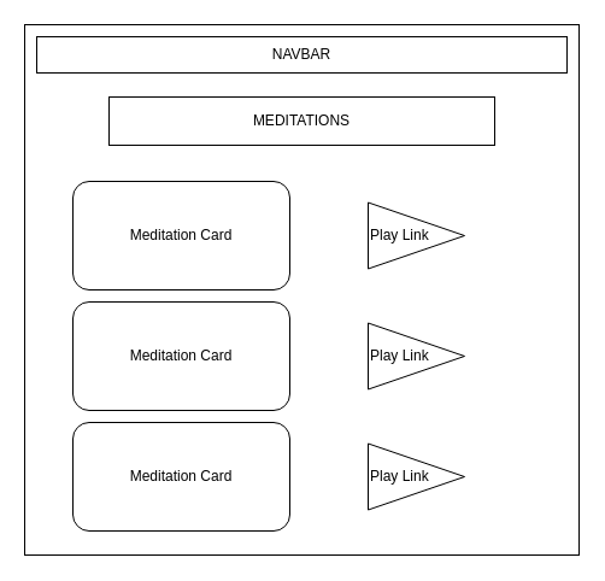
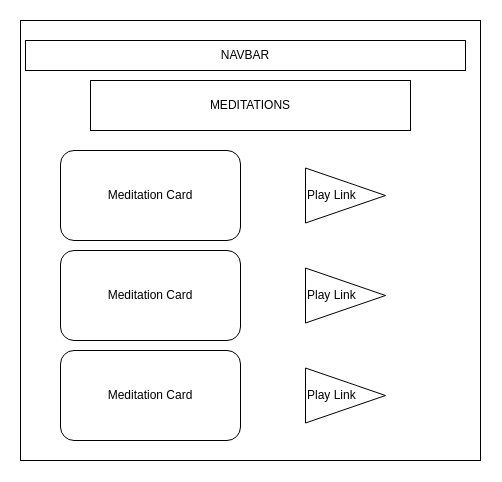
- <mxCell id="3" value="NAVBAR" style="rounded=0;whiteSpace=wrap;html=1;" vertex="1" parent="1"><mxGeometry x="30" y="30" width="440" height="30" as="geometry" /></mxCell>
+ <mxCell id="3" value="NAVBAR" style="rounded=0;whiteSpace=wrap;html=1;" vertex="1" parent="1"><mxGeometry x="25" y="40" width="440" height="30" as="geometry" /></mxCell>
- <mxCell id="4" value="MEDITATIONS" style="rounded=0;whiteSpace=wrap;html=1;" vertex="1" parent="1"><mxGeometry x="90" y="80" width="320" height="40" as="geometry" /></mxCell>
+ <mxCell id="4" value="MEDITATIONS" style="rounded=0;whiteSpace=wrap;html=1;" vertex="1" parent="1"><mxGeometry x="90" y="80" width="320" height="50" as="geometry" /></mxCell>
